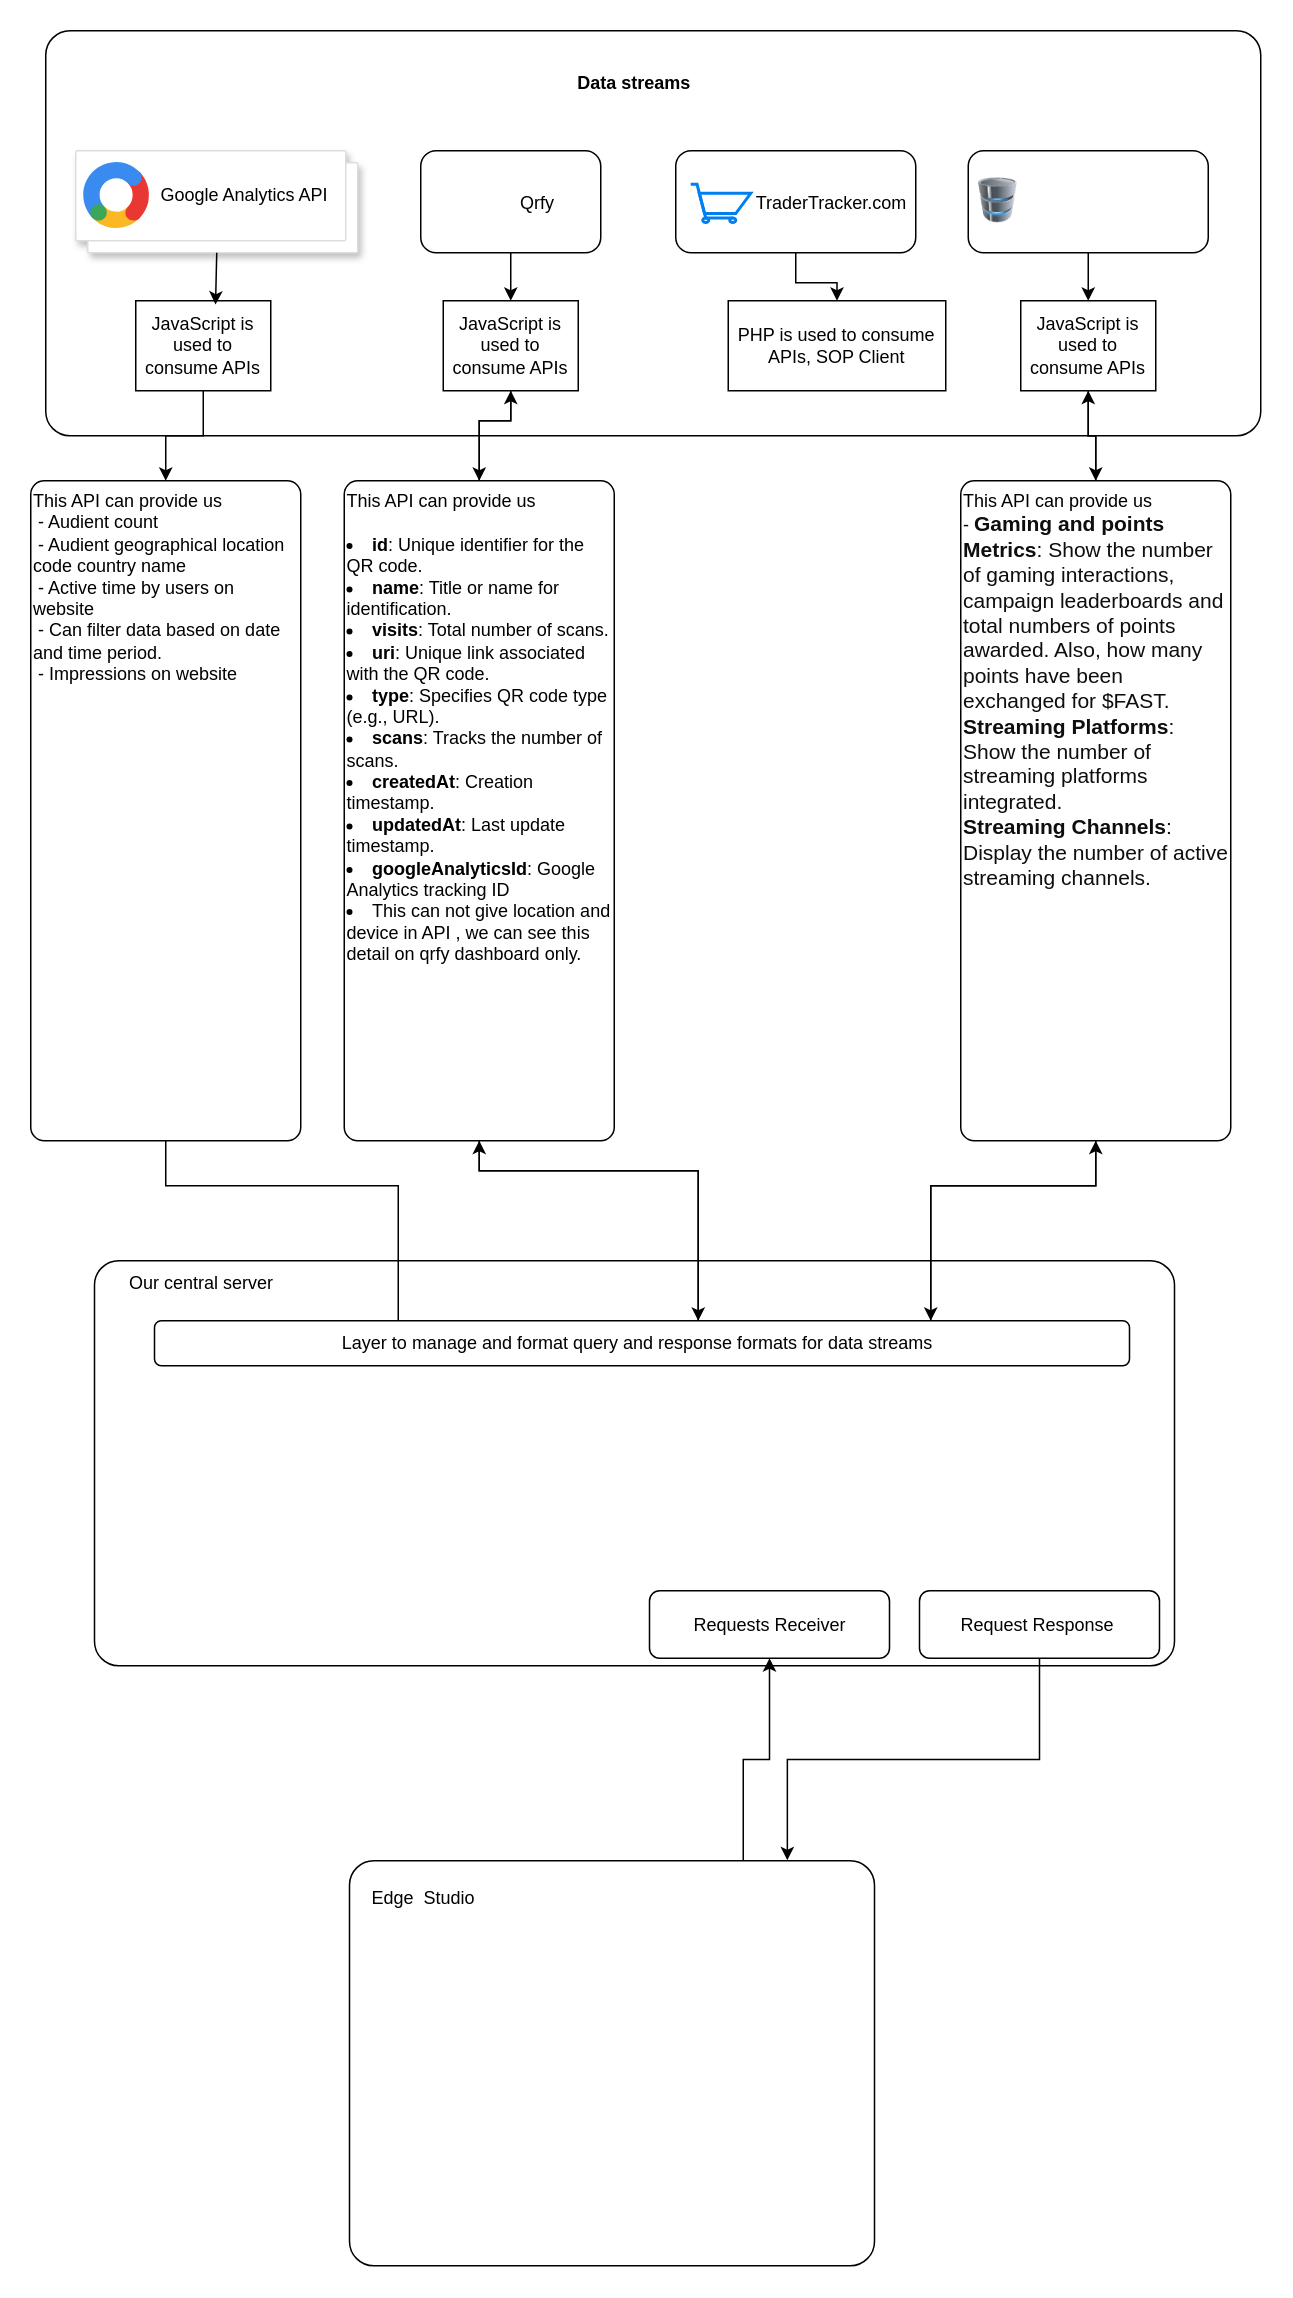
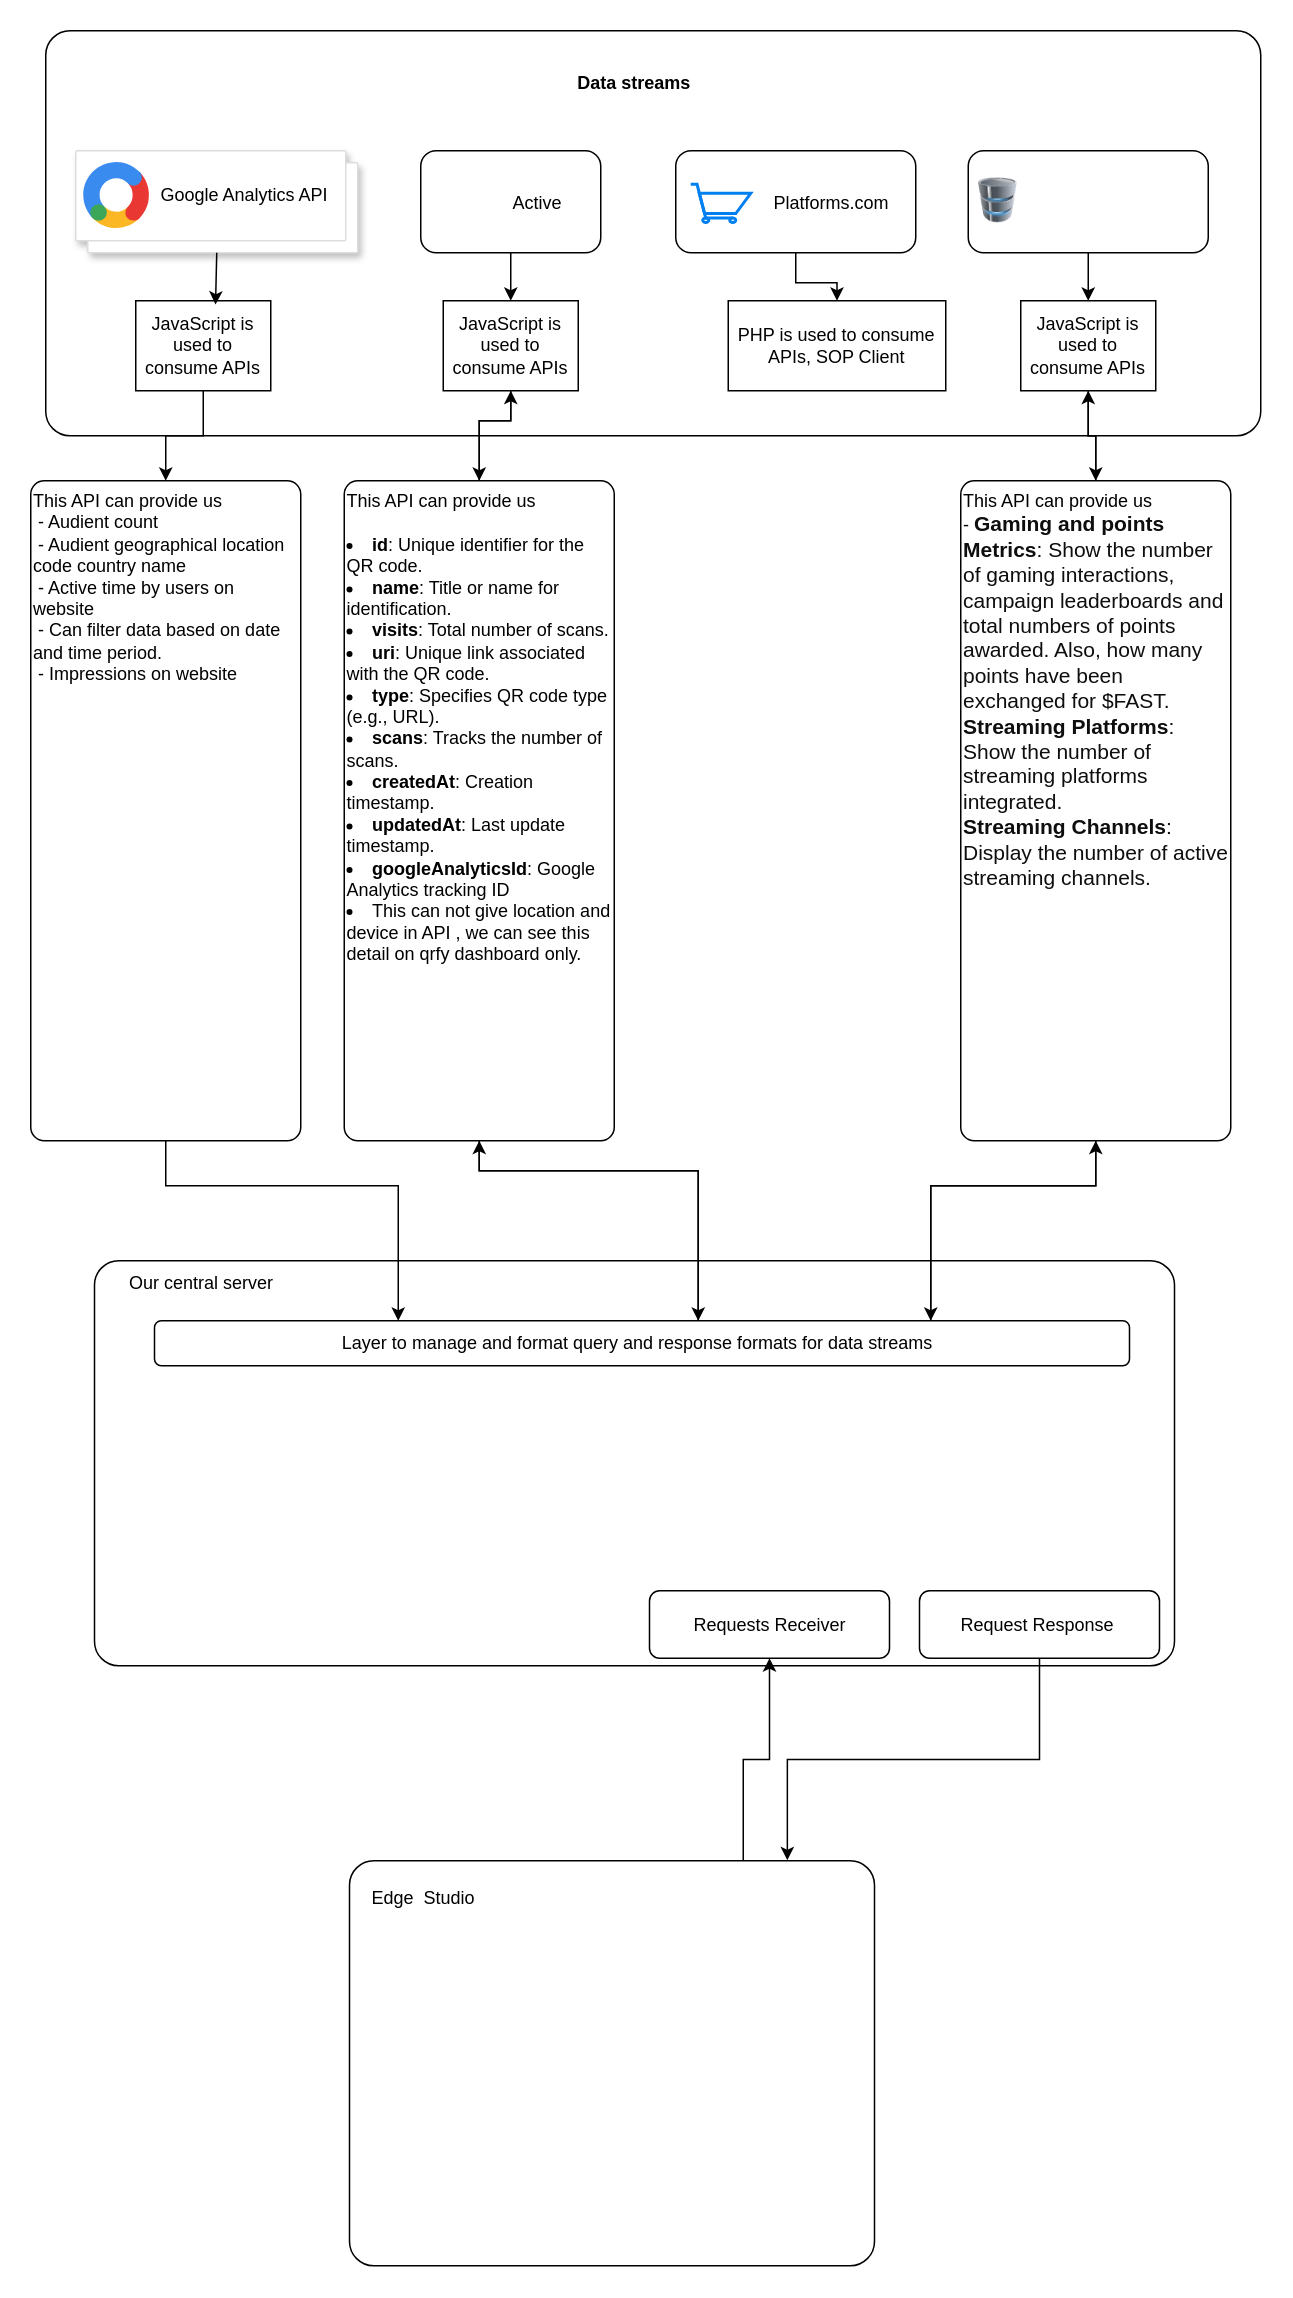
- <mxCell id="9" value="Qrfy" style="text;html=1;align=center;verticalAlign=middle;whiteSpace=wrap;rounded=0;" vertex="1" parent="6"><mxGeometry x="48" y="18.133" width="60" height="34" as="geometry" /></mxCell>
+ <mxCell id="9" value="Active" style="text;html=1;align=center;verticalAlign=middle;whiteSpace=wrap;rounded=0;" vertex="1" parent="6"><mxGeometry x="48" y="18.133" width="60" height="34" as="geometry" /></mxCell>
- <mxCell id="12" value="TraderTracker.com" style="text;html=1;align=center;verticalAlign=middle;whiteSpace=wrap;rounded=0;" vertex="1" parent="10"><mxGeometry x="64" y="18.133" width="80" height="34" as="geometry" /></mxCell>
+ <mxCell id="12" value="Platforms.com" style="text;html=1;align=center;verticalAlign=middle;whiteSpace=wrap;rounded=0;" vertex="1" parent="10"><mxGeometry x="64" y="18.133" width="80" height="34" as="geometry" /></mxCell>
- <mxCell id="39" style="edgeStyle=orthogonalEdgeStyle;rounded=0;orthogonalLoop=1;jettySize=auto;html=1;exitX=0.5;exitY=1;exitDx=0;exitDy=0;entryX=0.25;entryY=0;entryDx=0;entryDy=0;endArrow=none;" edge="1" parent="1" source="40" target="35"><mxGeometry relative="1" as="geometry"><Array as="points"><mxPoint x="110" y="790" /><mxPoint x="265" y="790" /></Array></mxGeometry></mxCell>
+ <mxCell id="39" style="edgeStyle=orthogonalEdgeStyle;rounded=0;orthogonalLoop=1;jettySize=auto;html=1;exitX=0.5;exitY=1;exitDx=0;exitDy=0;entryX=0.25;entryY=0;entryDx=0;entryDy=0;" edge="1" parent="1" source="40" target="35"><mxGeometry relative="1" as="geometry"><Array as="points"><mxPoint x="110" y="790" /><mxPoint x="265" y="790" /></Array></mxGeometry></mxCell>
